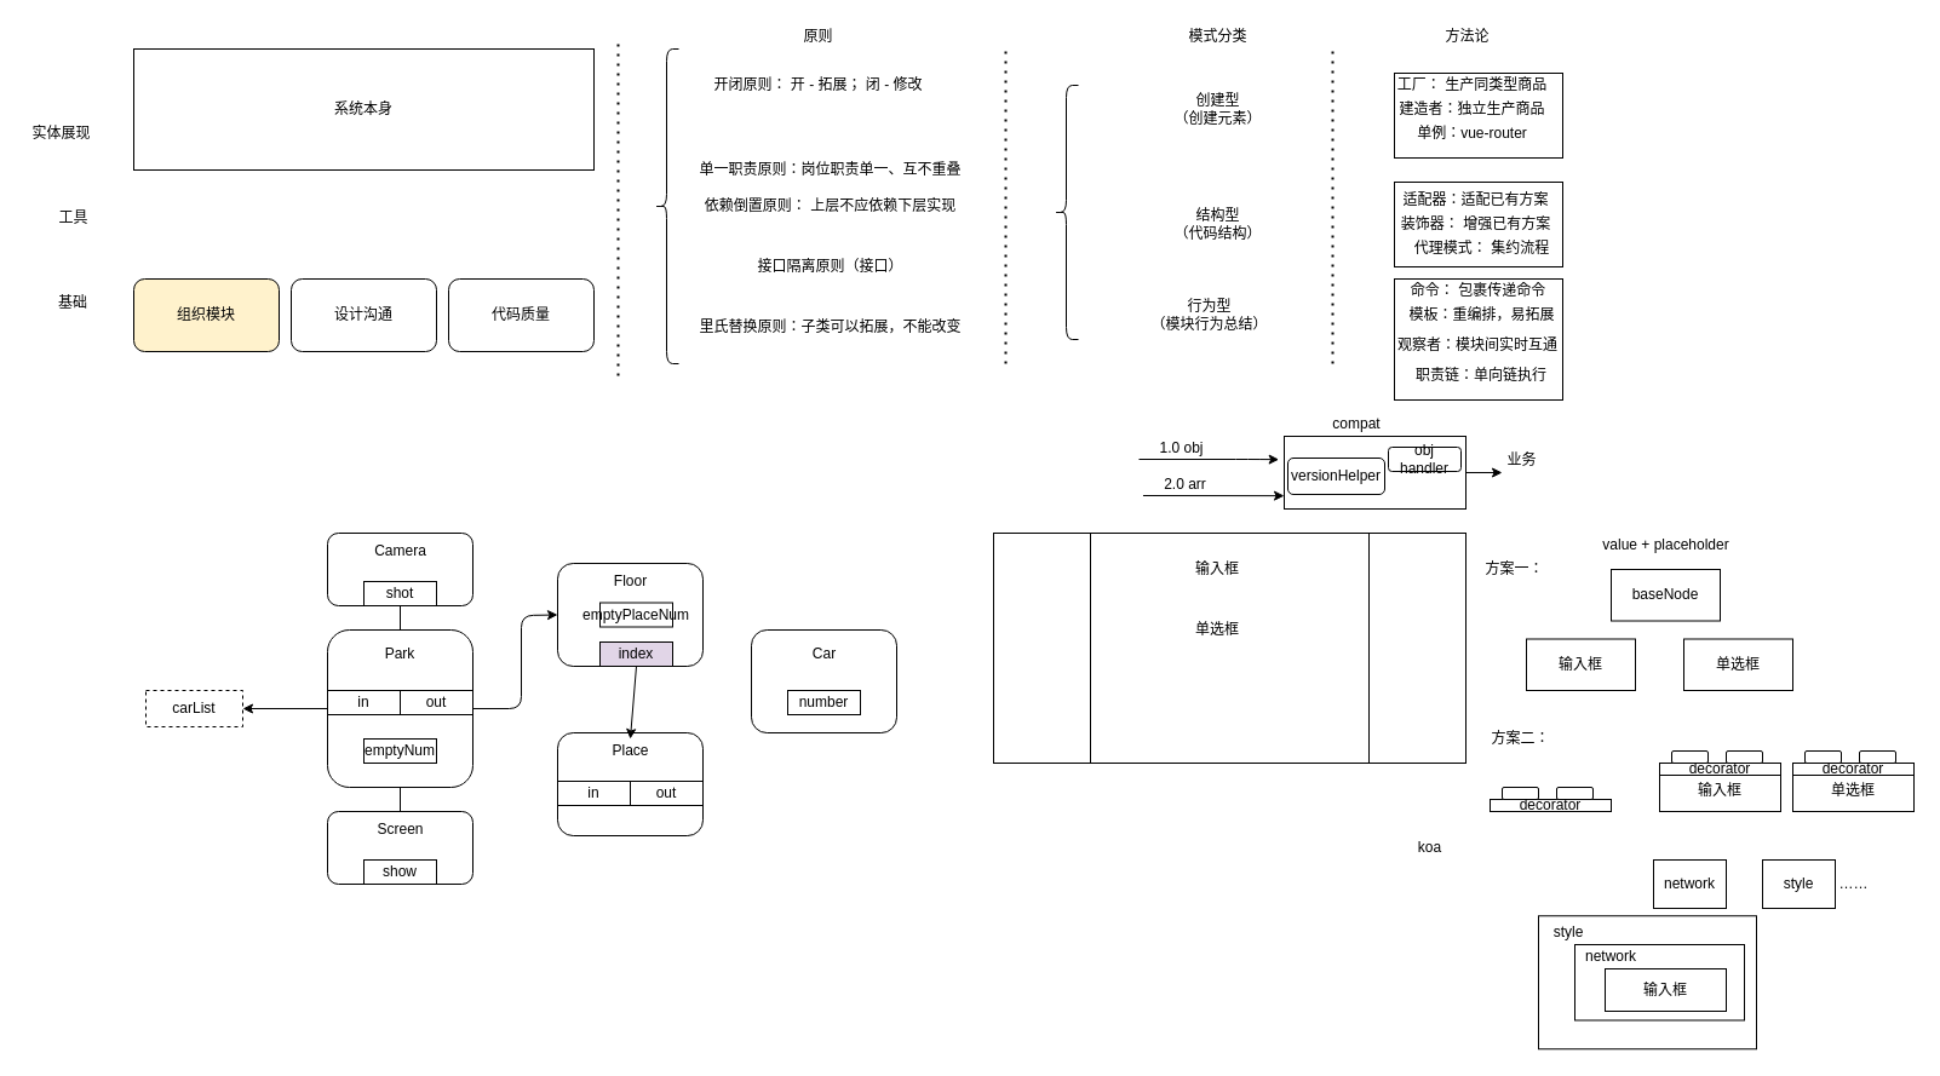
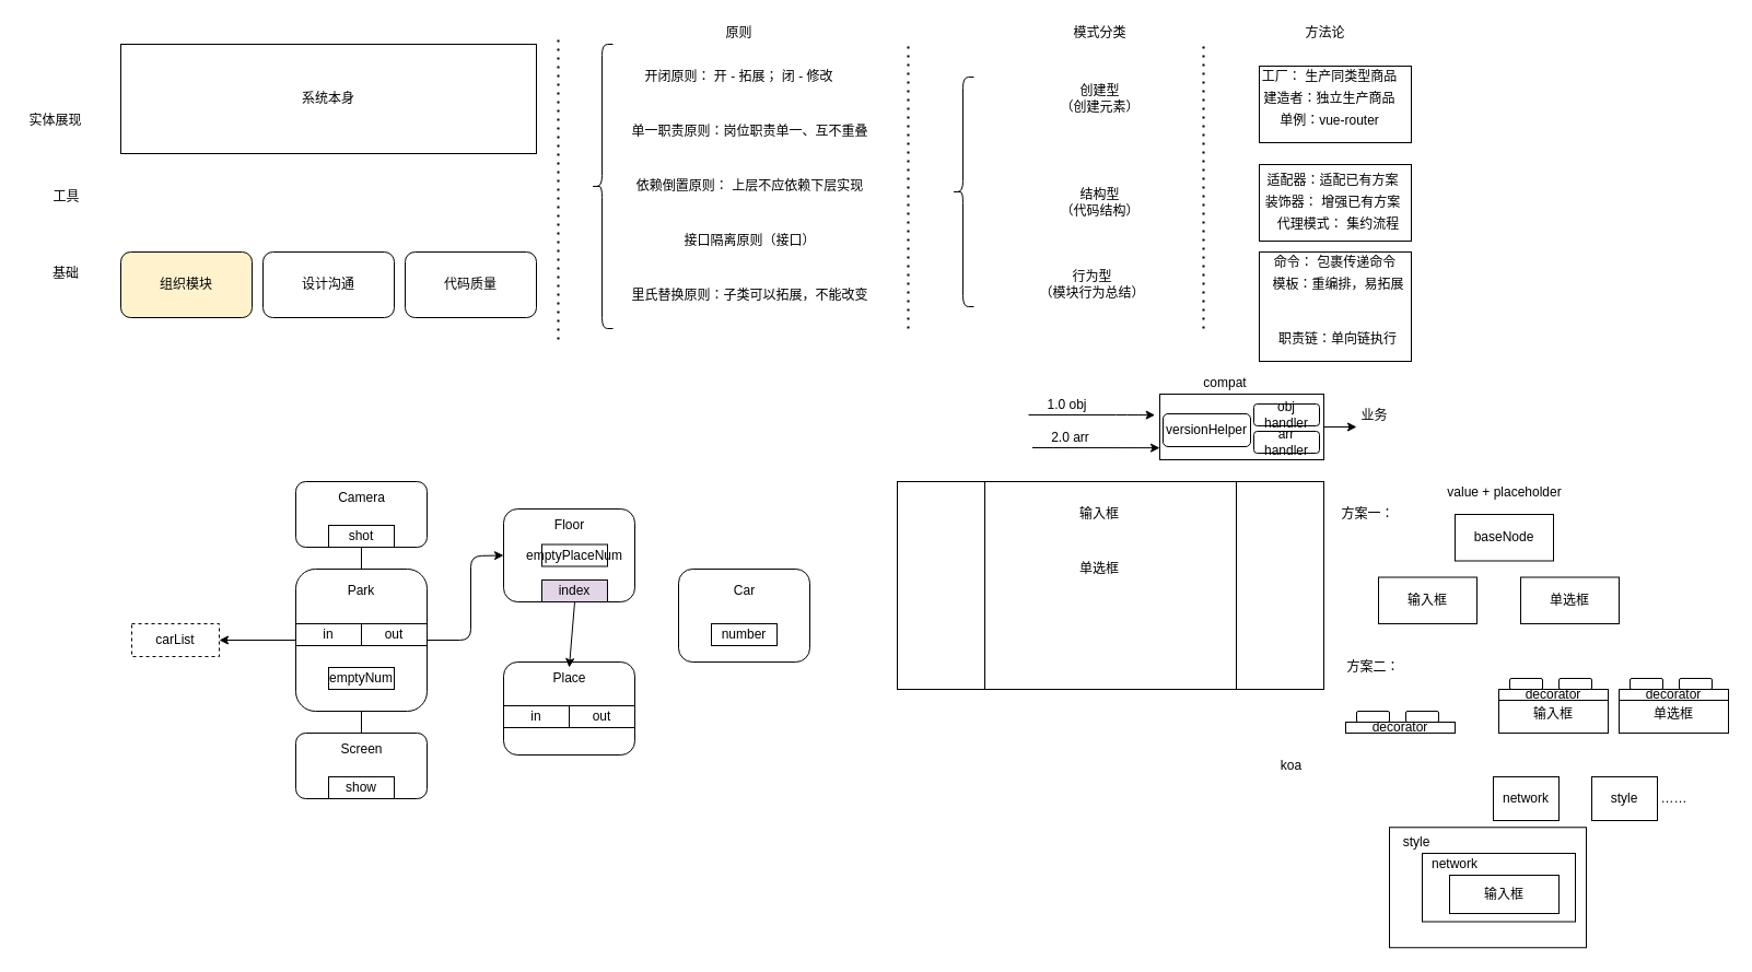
- <mxCell id="15" value="单一职责原则：岗位职责单一、互不重叠" style="text;html=1;align=center;verticalAlign=middle;resizable=0;points=[];autosize=1;strokeColor=none;" vertex="1" parent="1"><mxGeometry x="570" y="130" width="230" height="20" as="geometry" /></mxCell>
+ <mxCell id="15" value="单一职责原则：岗位职责单一、互不重叠" style="text;html=1;align=center;verticalAlign=middle;resizable=0;points=[];autosize=1;strokeColor=none;" vertex="1" parent="1"><mxGeometry x="570" y="110" width="230" height="20" as="geometry" /></mxCell>
- <mxCell id="93" value="观察者：模块间实时互通" style="text;html=1;strokeColor=none;fillColor=none;align=center;verticalAlign=middle;whiteSpace=wrap;rounded=0;" vertex="1" parent="1"><mxGeometry x="1150" y="275" width="140" height="20" as="geometry" /></mxCell>
+ <mxCell id="57" value="arr handler" style="rounded=1;whiteSpace=wrap;html=1;" vertex="1" parent="1"><mxGeometry x="1146" y="394" width="60" height="20" as="geometry" /></mxCell>
